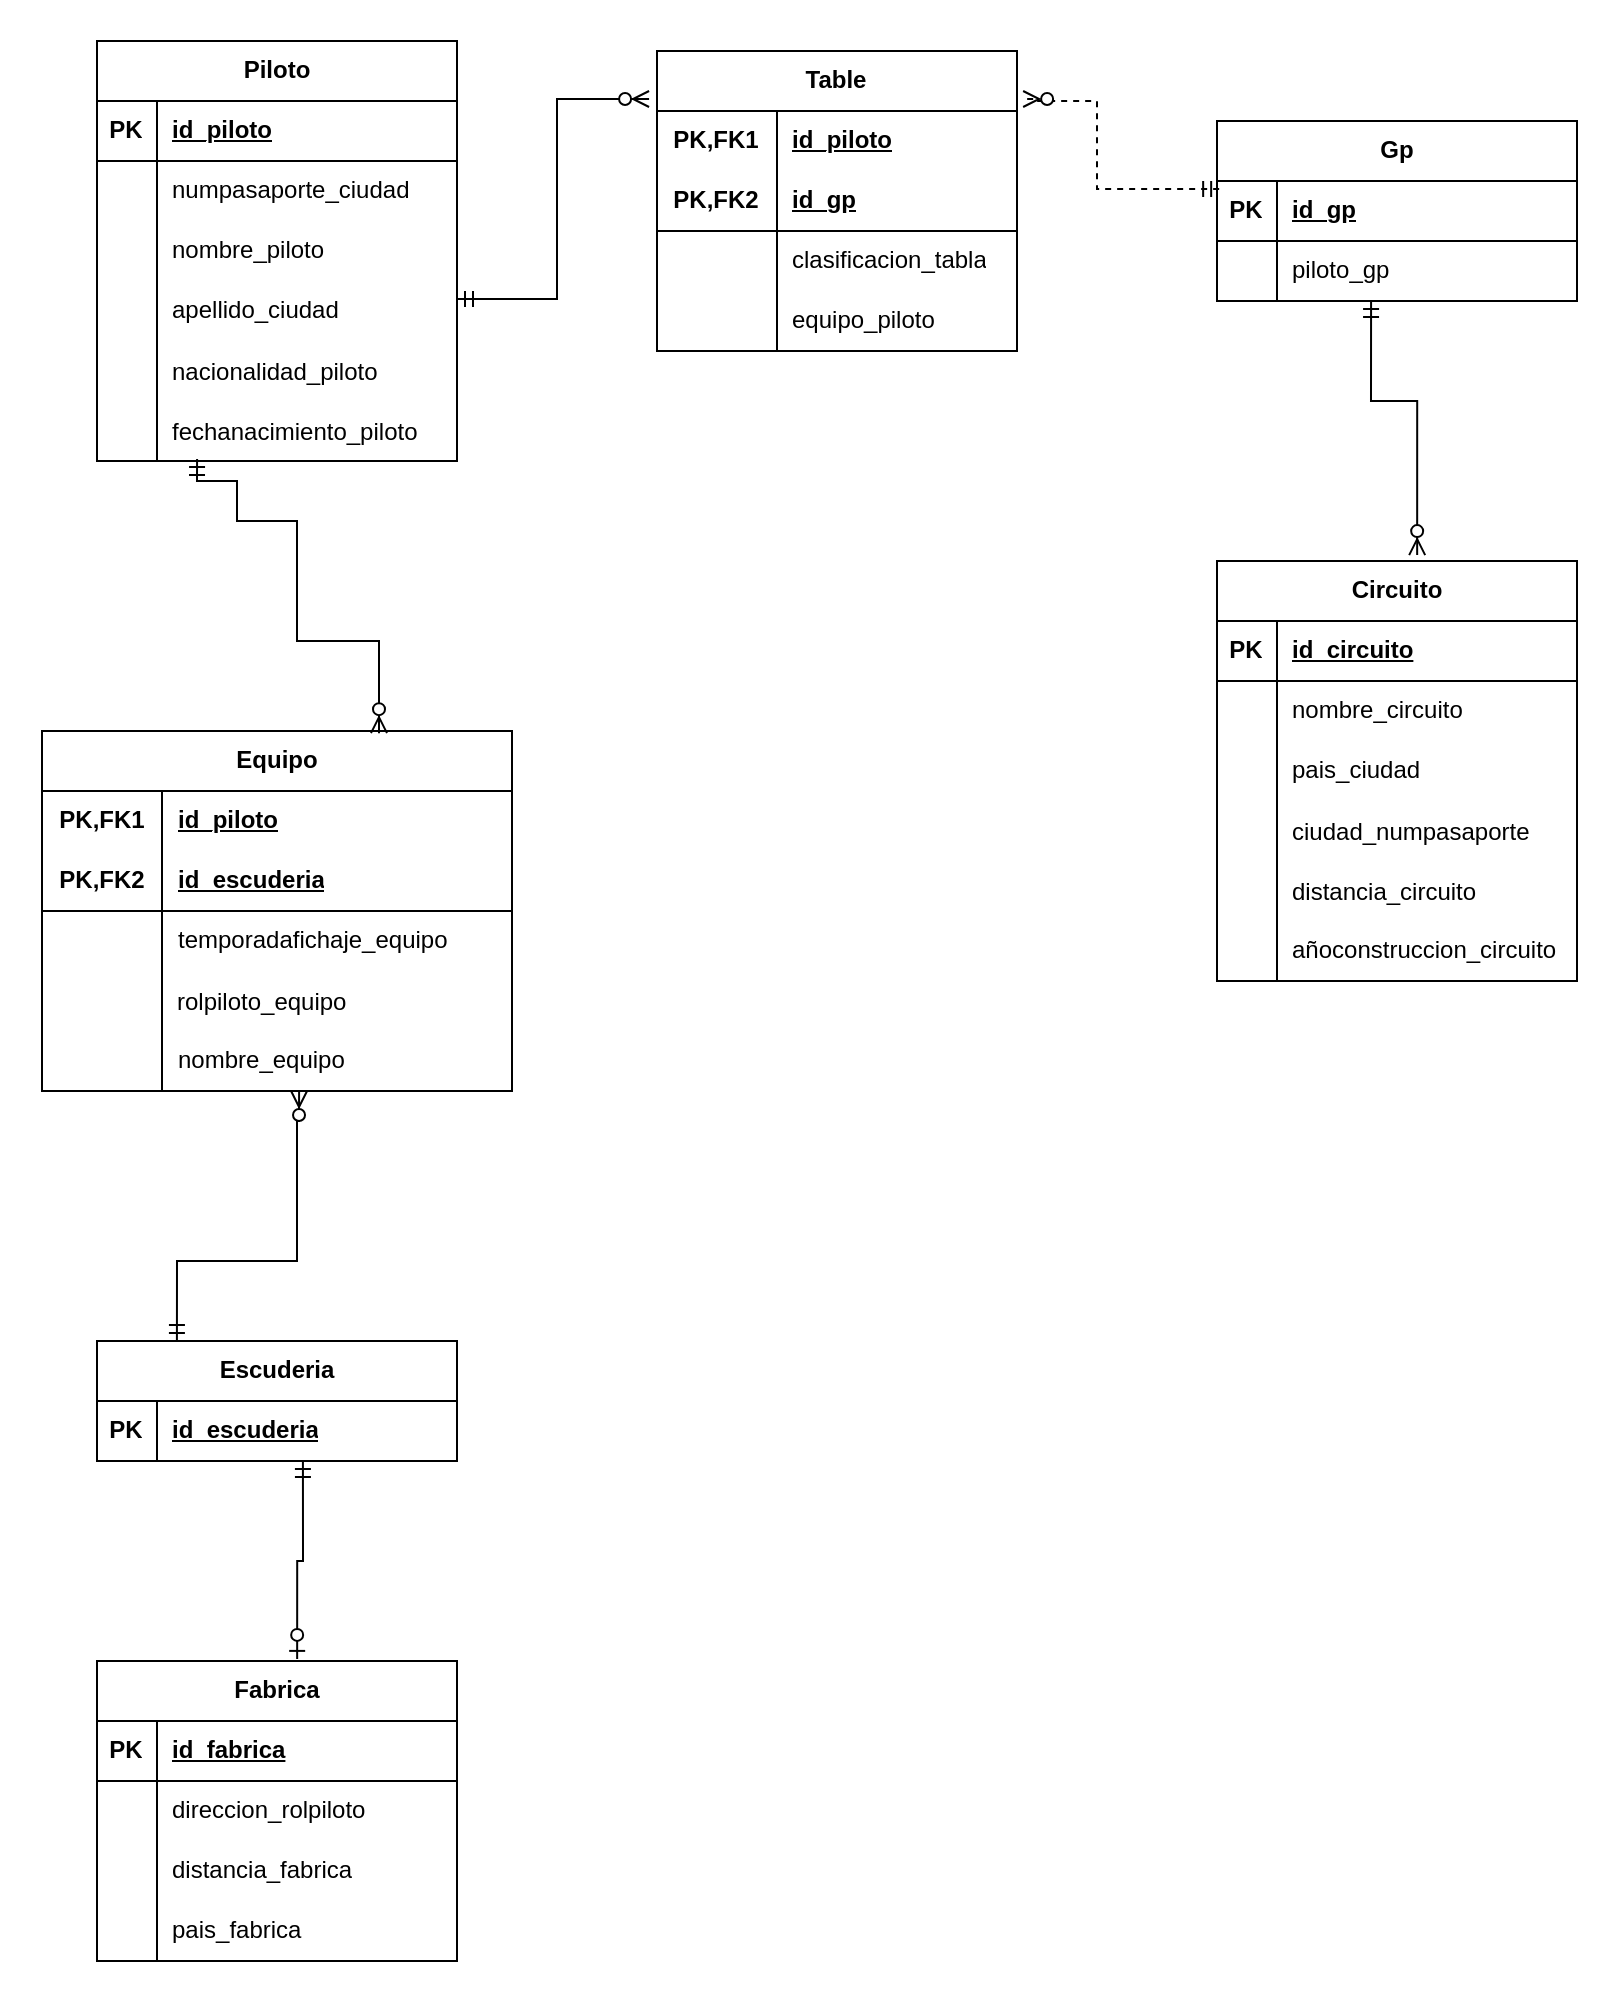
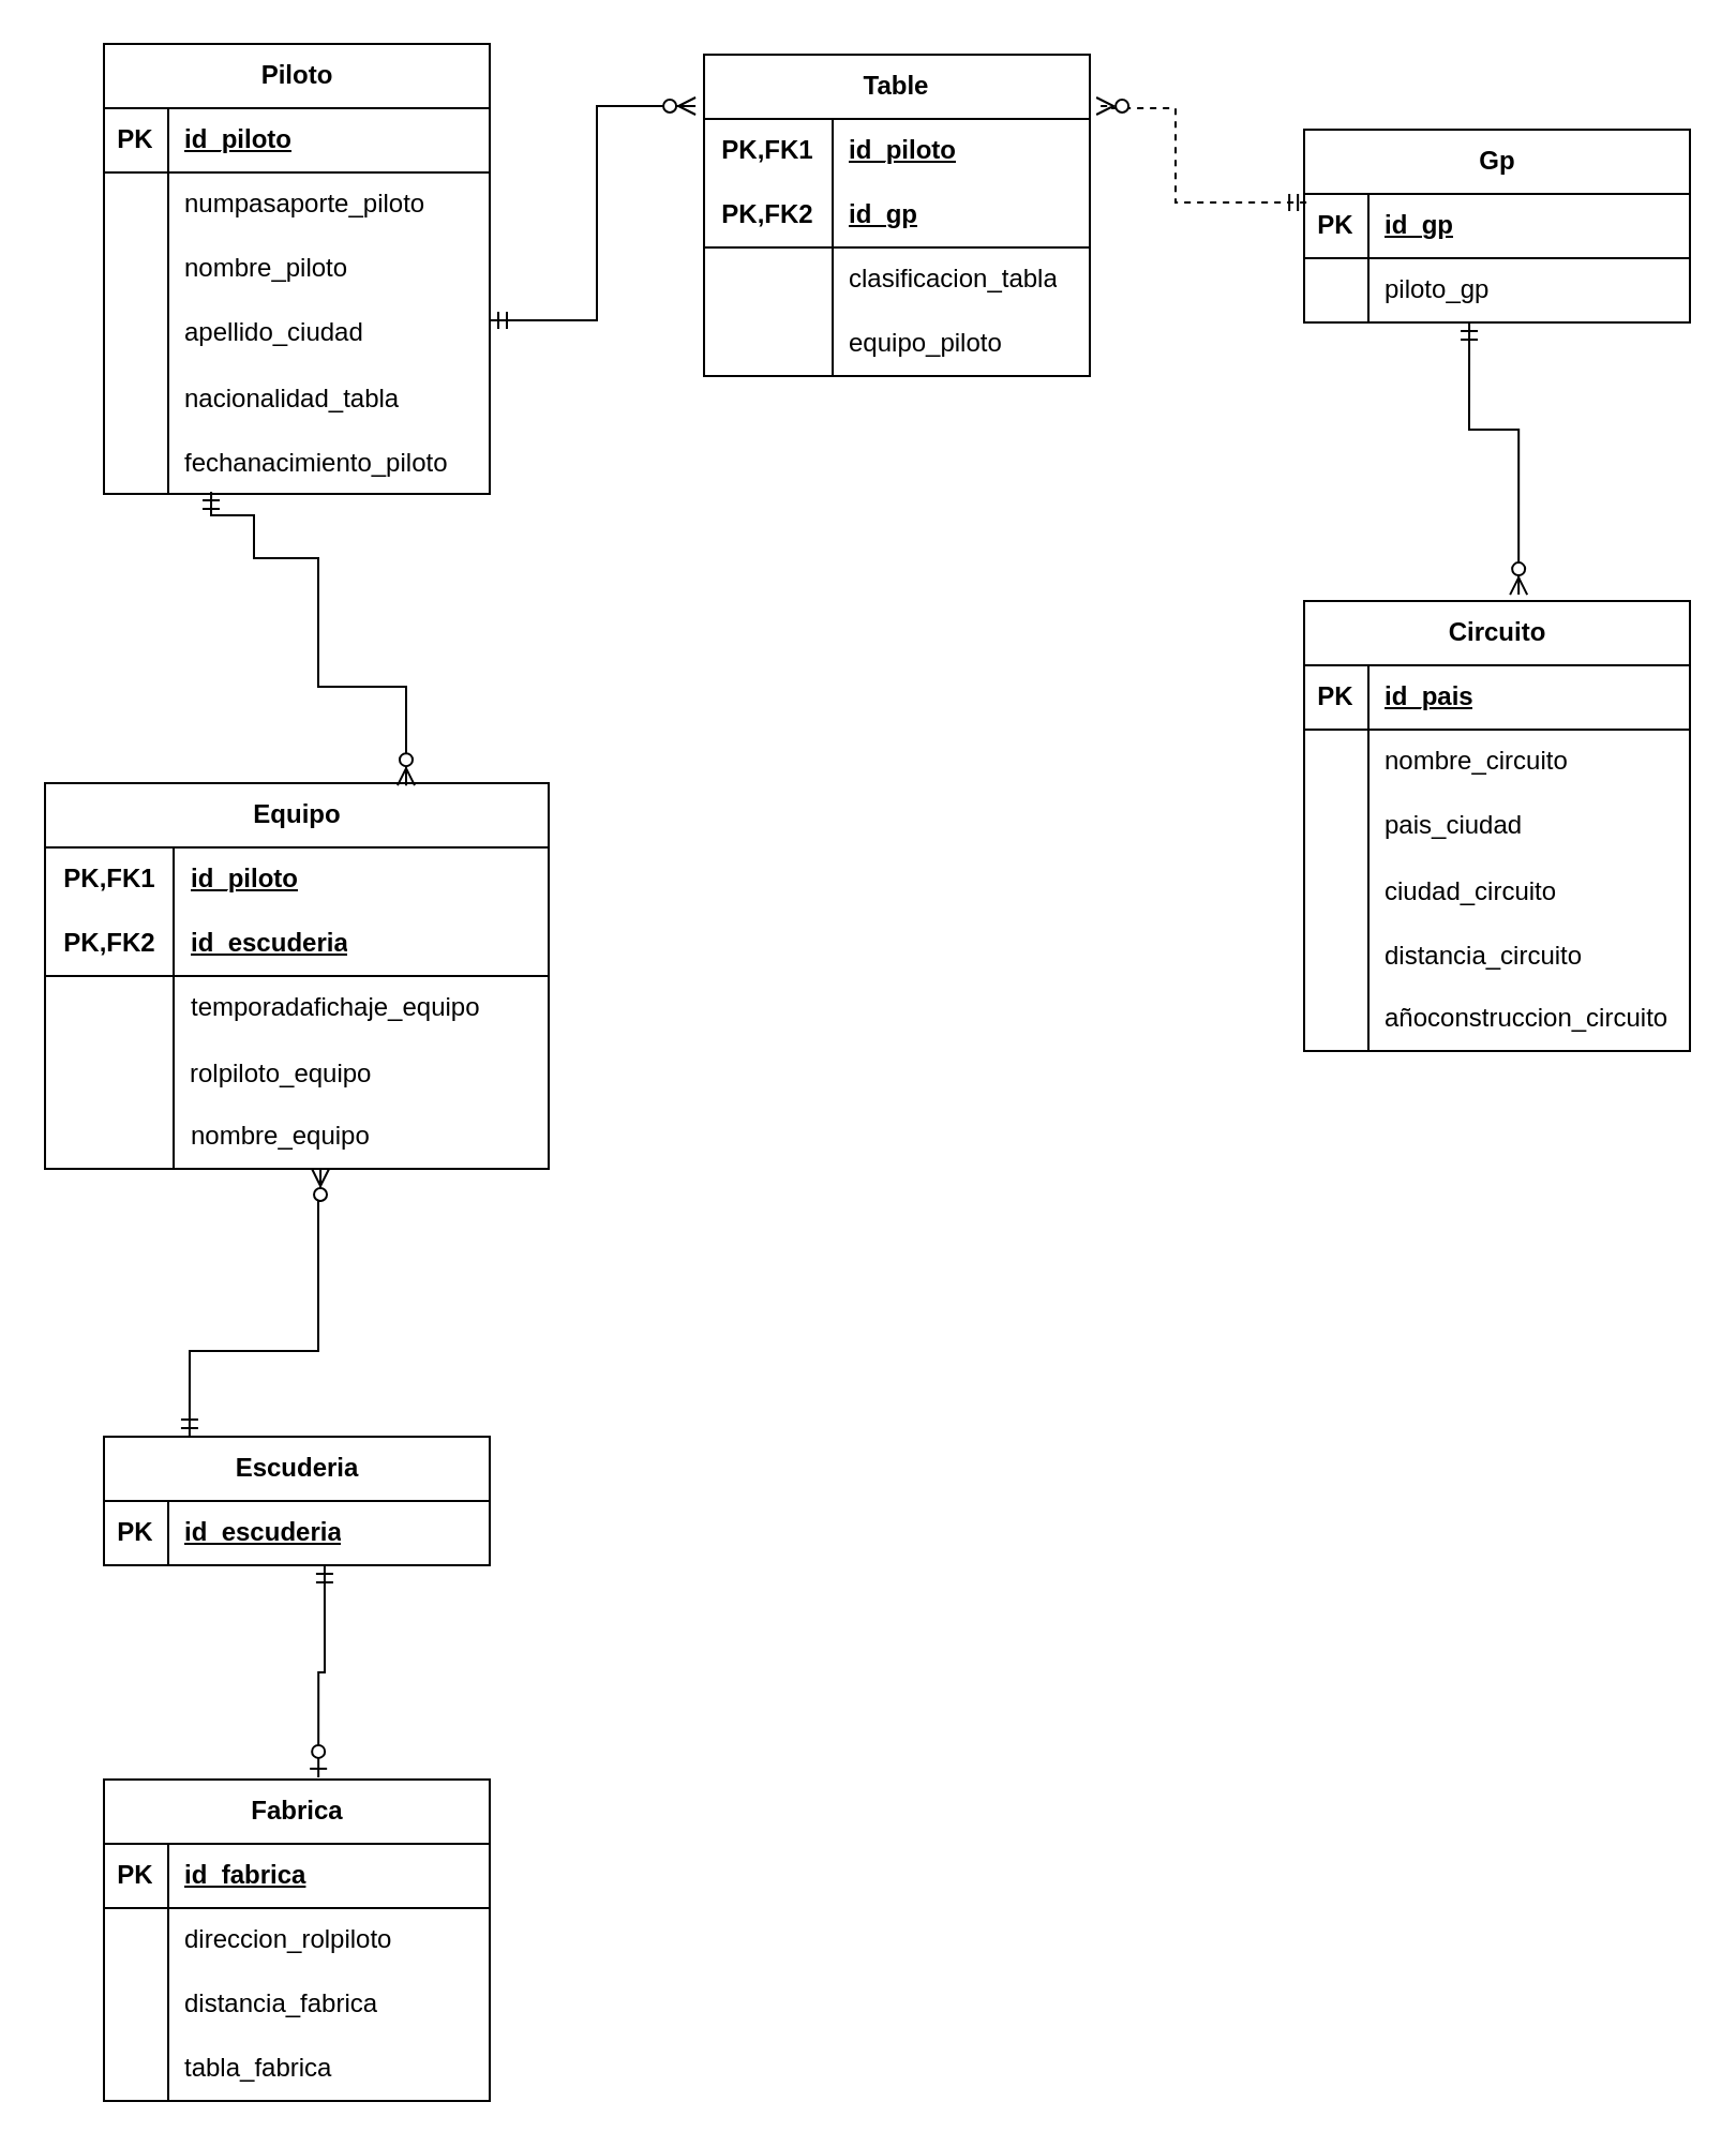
- <mxCell id="8" value="numpasaporte_ciudad" style="shape=partialRectangle;connectable=0;fillColor=none;top=0;left=0;bottom=0;right=0;align=left;spacingLeft=6;overflow=hidden;whiteSpace=wrap;html=1;" vertex="1" parent="6"><mxGeometry x="30" width="150" height="30" as="geometry"><mxRectangle width="150" height="30" as="alternateBounds" /></mxGeometry></mxCell>
+ <mxCell id="8" value="numpasaporte_piloto" style="shape=partialRectangle;connectable=0;fillColor=none;top=0;left=0;bottom=0;right=0;align=left;spacingLeft=6;overflow=hidden;whiteSpace=wrap;html=1;" vertex="1" parent="6"><mxGeometry x="30" width="150" height="30" as="geometry"><mxRectangle width="150" height="30" as="alternateBounds" /></mxGeometry></mxCell>
- <mxCell id="17" value="nacionalidad_piloto" style="shape=partialRectangle;connectable=0;fillColor=none;top=0;left=0;bottom=0;right=0;align=left;spacingLeft=6;overflow=hidden;" vertex="1" parent="15"><mxGeometry x="30" width="150" height="30" as="geometry"><mxRectangle width="150" height="30" as="alternateBounds" /></mxGeometry></mxCell>
+ <mxCell id="17" value="nacionalidad_tabla" style="shape=partialRectangle;connectable=0;fillColor=none;top=0;left=0;bottom=0;right=0;align=left;spacingLeft=6;overflow=hidden;" vertex="1" parent="15"><mxGeometry x="30" width="150" height="30" as="geometry"><mxRectangle width="150" height="30" as="alternateBounds" /></mxGeometry></mxCell>
- <mxCell id="33" value="id_circuito" style="shape=partialRectangle;connectable=0;fillColor=none;top=0;left=0;bottom=0;right=0;align=left;spacingLeft=6;fontStyle=5;overflow=hidden;whiteSpace=wrap;html=1;" vertex="1" parent="31"><mxGeometry x="30" width="150" height="30" as="geometry"><mxRectangle width="150" height="30" as="alternateBounds" /></mxGeometry></mxCell>
+ <mxCell id="33" value="id_pais" style="shape=partialRectangle;connectable=0;fillColor=none;top=0;left=0;bottom=0;right=0;align=left;spacingLeft=6;fontStyle=5;overflow=hidden;whiteSpace=wrap;html=1;" vertex="1" parent="31"><mxGeometry x="30" width="150" height="30" as="geometry"><mxRectangle width="150" height="30" as="alternateBounds" /></mxGeometry></mxCell>
- <mxCell id="42" value="ciudad_numpasaporte" style="shape=partialRectangle;connectable=0;fillColor=none;top=0;left=0;bottom=0;right=0;align=left;spacingLeft=6;overflow=hidden;" vertex="1" parent="40"><mxGeometry x="30" width="150" height="30" as="geometry"><mxRectangle width="150" height="30" as="alternateBounds" /></mxGeometry></mxCell>
+ <mxCell id="42" value="ciudad_circuito" style="shape=partialRectangle;connectable=0;fillColor=none;top=0;left=0;bottom=0;right=0;align=left;spacingLeft=6;overflow=hidden;" vertex="1" parent="40"><mxGeometry x="30" width="150" height="30" as="geometry"><mxRectangle width="150" height="30" as="alternateBounds" /></mxGeometry></mxCell>
- <mxCell id="97" value="pais_fabrica" style="shape=partialRectangle;connectable=0;fillColor=none;top=0;left=0;bottom=0;right=0;align=left;spacingLeft=6;overflow=hidden;whiteSpace=wrap;html=1;" vertex="1" parent="95"><mxGeometry x="30" width="150" height="30" as="geometry"><mxRectangle width="150" height="30" as="alternateBounds" /></mxGeometry></mxCell>
+ <mxCell id="97" value="tabla_fabrica" style="shape=partialRectangle;connectable=0;fillColor=none;top=0;left=0;bottom=0;right=0;align=left;spacingLeft=6;overflow=hidden;whiteSpace=wrap;html=1;" vertex="1" parent="95"><mxGeometry x="30" width="150" height="30" as="geometry"><mxRectangle width="150" height="30" as="alternateBounds" /></mxGeometry></mxCell>
